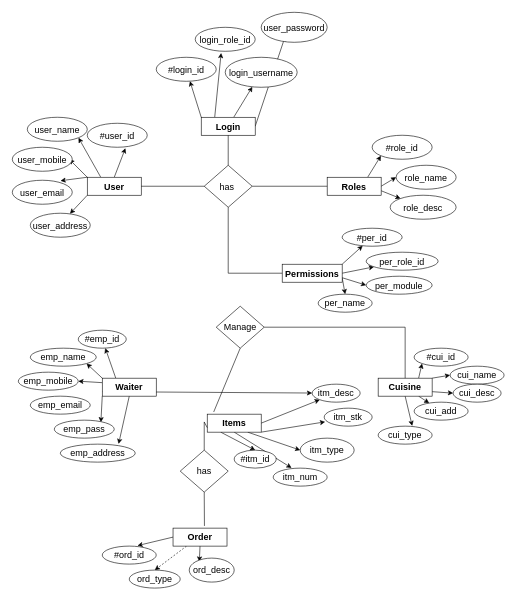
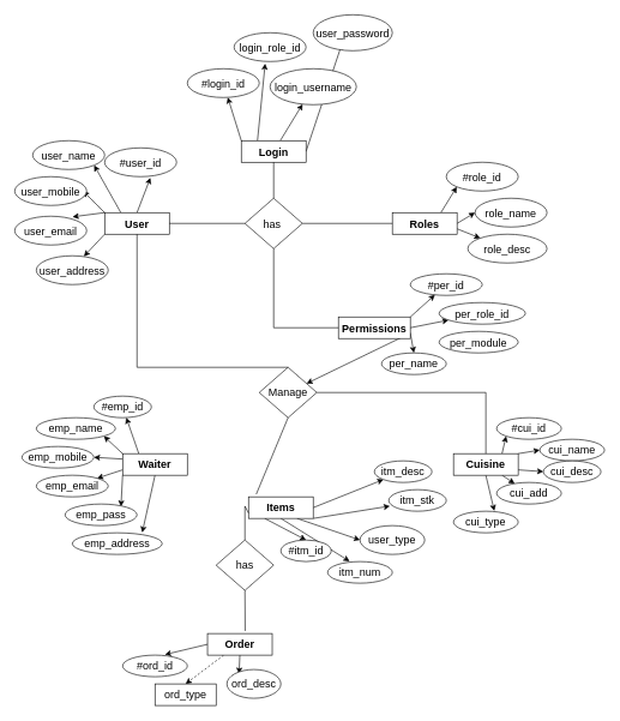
- <mxCell id="49" style="edgeStyle=none;rounded=0;orthogonalLoop=1;jettySize=auto;html=1;exitX=1;exitY=0.75;exitDx=0;exitDy=0;entryX=0;entryY=0.5;entryDx=0;entryDy=0;fontSize=15;" parent="1" source="51" target="53" edge="1"><mxGeometry relative="1" as="geometry" /></mxCell>
+ <mxCell id="49" style="edgeStyle=none;rounded=0;orthogonalLoop=1;jettySize=auto;html=1;exitX=1;exitY=0.75;exitDx=0;exitDy=0;fontSize=15;" parent="1" source="51" target="57" edge="1"><mxGeometry relative="1" as="geometry" /></mxCell>
+ <mxCell id="58" value="" style="endArrow=none;html=1;rounded=0;fontSize=15;elbow=vertical;exitX=0.5;exitY=1;exitDx=0;exitDy=0;entryX=0.5;entryY=0;entryDx=0;entryDy=0;" parent="1" source="7" target="57" edge="1"><mxGeometry width="50" height="50" relative="1" as="geometry"><mxPoint x="390" y="630" as="sourcePoint" /><mxPoint x="440" y="580" as="targetPoint" /><Array as="points"><mxPoint x="190" y="510" /></Array></mxGeometry></mxCell>
- <mxCell id="20" style="edgeStyle=none;rounded=0;orthogonalLoop=1;jettySize=auto;html=1;exitX=0;exitY=0.75;exitDx=0;exitDy=0;fontSize=15;elbow=vertical;" parent="1" source="23" target="86" edge="1"><mxGeometry relative="1" as="geometry" /></mxCell>
+ <mxCell id="20" style="edgeStyle=none;rounded=0;orthogonalLoop=1;jettySize=auto;html=1;exitX=0;exitY=0.75;exitDx=0;exitDy=0;fontSize=15;elbow=vertical;" parent="1" source="23" target="64" edge="1"><mxGeometry relative="1" as="geometry" /></mxCell>
- <mxCell id="84" value="itm_type" style="ellipse;whiteSpace=wrap;html=1;fontSize=15;" parent="1" vertex="1"><mxGeometry x="500" y="730" width="90" height="40" as="geometry" /></mxCell>
+ <mxCell id="84" value="user_type" style="ellipse;whiteSpace=wrap;html=1;fontSize=15;" parent="1" vertex="1"><mxGeometry x="500" y="730" width="90" height="40" as="geometry" /></mxCell>
- <mxCell id="80" value="ord_type" style="ellipse;whiteSpace=wrap;html=1;fontSize=15;" parent="1" vertex="1"><mxGeometry x="215" y="950" width="85" height="30" as="geometry" /></mxCell>
+ <mxCell id="80" value="ord_type" style="whiteSpace=wrap;html=1;fontSize=15;rounded=0;" parent="1" vertex="1"><mxGeometry x="215" y="950" width="85" height="30" as="geometry" /></mxCell>
